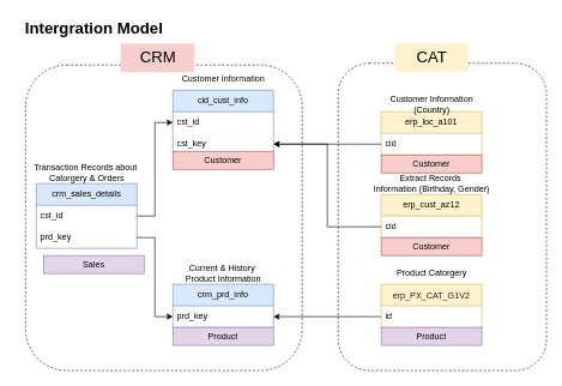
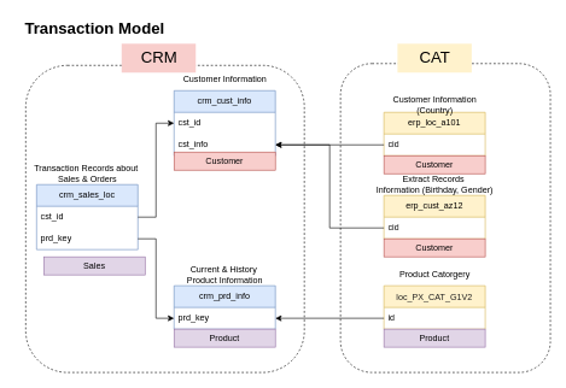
- <mxCell id="4" value="&lt;b&gt;&lt;font style=&quot;font-size: 22px;&quot;&gt;Intergration Model&lt;/font&gt;&lt;/b&gt;" style="text;html=1;align=center;verticalAlign=middle;resizable=0;points=[];autosize=1;strokeColor=none;fillColor=none;" parent="1" vertex="1"><mxGeometry x="20" y="20" width="220" height="40" as="geometry" /></mxCell>
+ <mxCell id="4" value="&lt;b&gt;&lt;font style=&quot;font-size: 22px;&quot;&gt;Transaction Model&lt;/font&gt;&lt;/b&gt;" style="text;html=1;align=center;verticalAlign=middle;resizable=0;points=[];autosize=1;strokeColor=none;fillColor=none;" parent="1" vertex="1"><mxGeometry x="20" y="20" width="220" height="40" as="geometry" /></mxCell>
- <mxCell id="5" value="cid_cust_info" style="swimlane;fontStyle=0;childLayout=stackLayout;horizontal=1;startSize=30;horizontalStack=0;resizeParent=1;resizeParentMax=0;resizeLast=0;collapsible=1;marginBottom=0;whiteSpace=wrap;html=1;fillColor=#dae8fc;strokeColor=#6c8ebf;" parent="1" vertex="1"><mxGeometry x="240" y="125" width="140" height="90" as="geometry" /></mxCell>
+ <mxCell id="5" value="crm_cust_info" style="swimlane;fontStyle=0;childLayout=stackLayout;horizontal=1;startSize=30;horizontalStack=0;resizeParent=1;resizeParentMax=0;resizeLast=0;collapsible=1;marginBottom=0;whiteSpace=wrap;html=1;fillColor=#dae8fc;strokeColor=#6c8ebf;" parent="1" vertex="1"><mxGeometry x="240" y="125" width="140" height="90" as="geometry" /></mxCell>
- <mxCell id="7" value="cst_key" style="text;strokeColor=none;fillColor=none;align=left;verticalAlign=middle;spacingLeft=4;spacingRight=4;overflow=hidden;points=[[0,0.5],[1,0.5]];portConstraint=eastwest;rotatable=0;whiteSpace=wrap;html=1;" parent="5" vertex="1"><mxGeometry y="60" width="140" height="30" as="geometry" /></mxCell>
+ <mxCell id="7" value="cst_info" style="text;strokeColor=none;fillColor=none;align=left;verticalAlign=middle;spacingLeft=4;spacingRight=4;overflow=hidden;points=[[0,0.5],[1,0.5]];portConstraint=eastwest;rotatable=0;whiteSpace=wrap;html=1;" parent="5" vertex="1"><mxGeometry y="60" width="140" height="30" as="geometry" /></mxCell>
- <mxCell id="15" value="Transaction Records about&amp;nbsp;&lt;div&gt;Catorgery &amp;amp; Orders&lt;/div&gt;" style="text;html=1;align=center;verticalAlign=middle;resizable=0;points=[];autosize=1;strokeColor=none;fillColor=none;" parent="1" vertex="1"><mxGeometry x="35" y="220" width="170" height="40" as="geometry" /></mxCell>
+ <mxCell id="15" value="Transaction Records about&amp;nbsp;&lt;div&gt;Sales &amp;amp; Orders&lt;/div&gt;" style="text;html=1;align=center;verticalAlign=middle;resizable=0;points=[];autosize=1;strokeColor=none;fillColor=none;" parent="1" vertex="1"><mxGeometry x="35" y="220" width="170" height="40" as="geometry" /></mxCell>
- <mxCell id="12" value="crm_sales_details" style="swimlane;fontStyle=0;childLayout=stackLayout;horizontal=1;startSize=30;horizontalStack=0;resizeParent=1;resizeParentMax=0;resizeLast=0;collapsible=1;marginBottom=0;whiteSpace=wrap;html=1;fillColor=#dae8fc;strokeColor=#6c8ebf;" parent="1" vertex="1"><mxGeometry x="50" y="255" width="140" height="90" as="geometry" /></mxCell>
+ <mxCell id="12" value="crm_sales_loc" style="swimlane;fontStyle=0;childLayout=stackLayout;horizontal=1;startSize=30;horizontalStack=0;resizeParent=1;resizeParentMax=0;resizeLast=0;collapsible=1;marginBottom=0;whiteSpace=wrap;html=1;fillColor=#dae8fc;strokeColor=#6c8ebf;" parent="1" vertex="1"><mxGeometry x="50" y="255" width="140" height="90" as="geometry" /></mxCell>
- <mxCell id="24" value="&lt;div style=&quot;color: rgb(33, 33, 33); line-height: 18px; white-space: pre;&quot;&gt;&lt;font face=&quot;Helvetica&quot;&gt;erp_PX_CAT_G1V2&lt;/font&gt;&lt;/div&gt;" style="swimlane;fontStyle=0;childLayout=stackLayout;horizontal=1;startSize=30;horizontalStack=0;resizeParent=1;resizeParentMax=0;resizeLast=0;collapsible=1;marginBottom=0;whiteSpace=wrap;html=1;fillColor=#fff2cc;strokeColor=#d6b656;" parent="1" vertex="1"><mxGeometry x="530" y="395" width="140" height="60" as="geometry" /></mxCell>
+ <mxCell id="24" value="&lt;div style=&quot;color: rgb(33, 33, 33); line-height: 18px; white-space: pre;&quot;&gt;&lt;font face=&quot;Helvetica&quot;&gt;loc_PX_CAT_G1V2&lt;/font&gt;&lt;/div&gt;" style="swimlane;fontStyle=0;childLayout=stackLayout;horizontal=1;startSize=30;horizontalStack=0;resizeParent=1;resizeParentMax=0;resizeLast=0;collapsible=1;marginBottom=0;whiteSpace=wrap;html=1;fillColor=#fff2cc;strokeColor=#d6b656;" parent="1" vertex="1"><mxGeometry x="530" y="395" width="140" height="60" as="geometry" /></mxCell>
